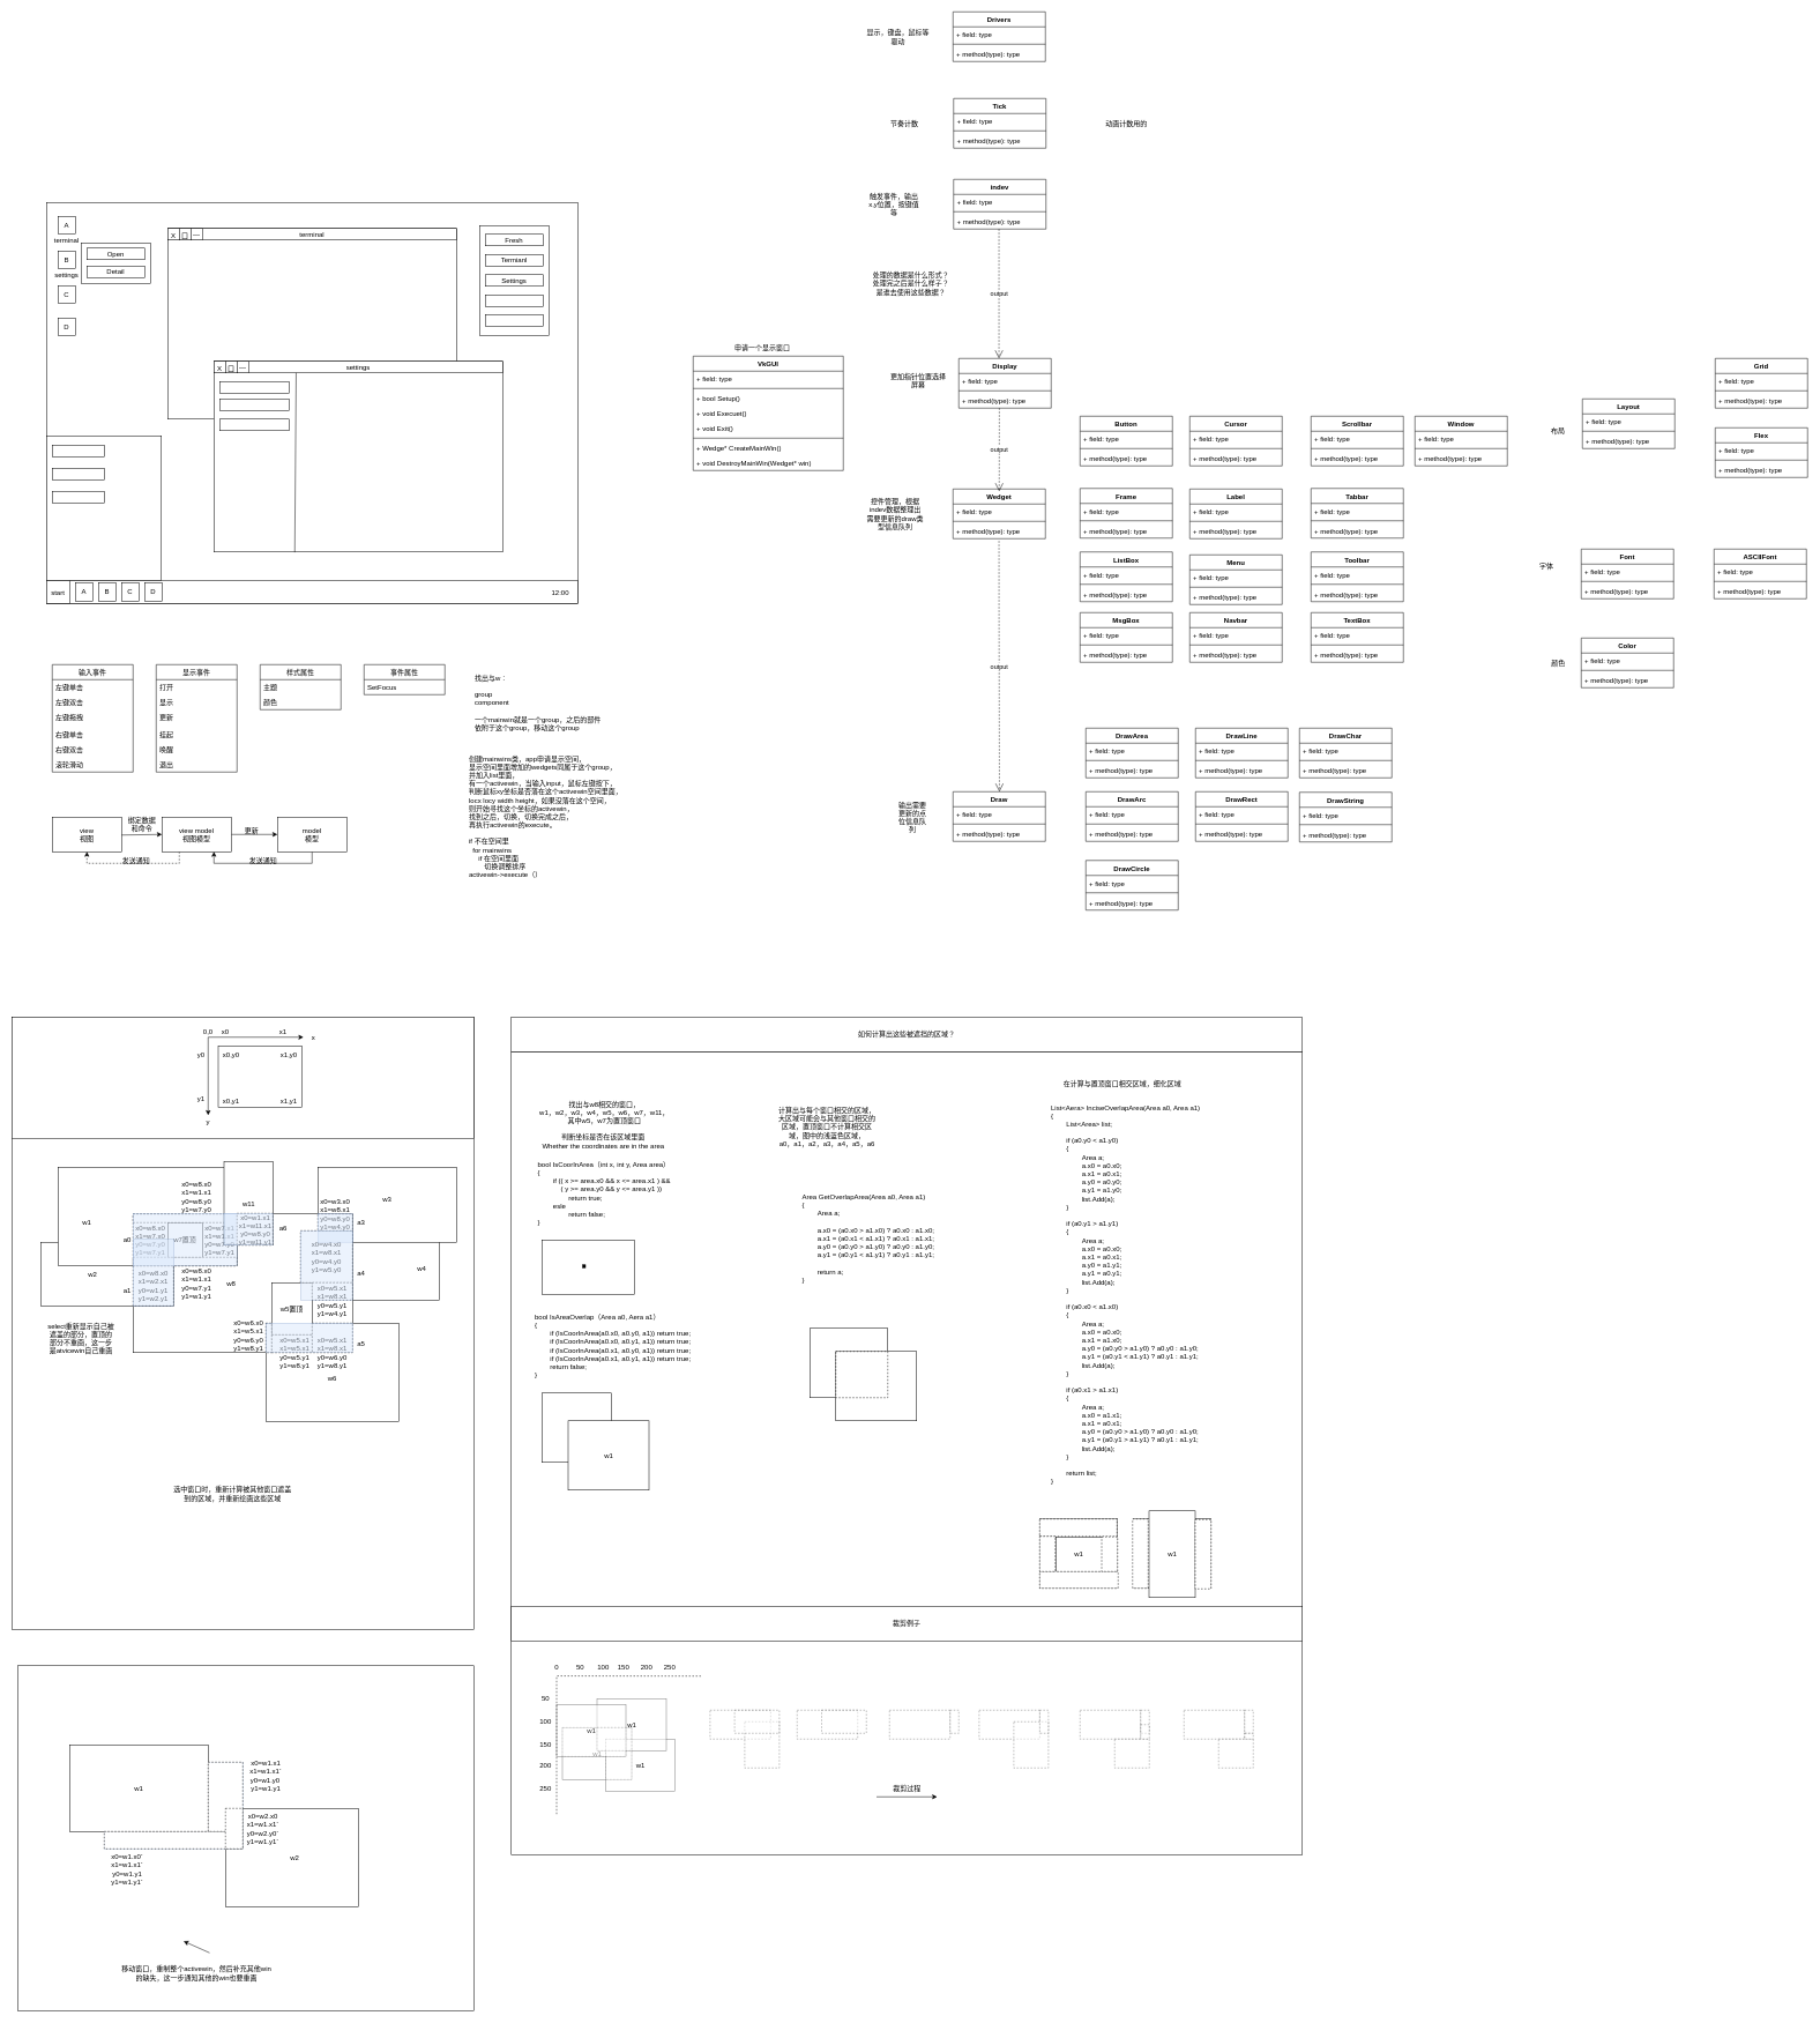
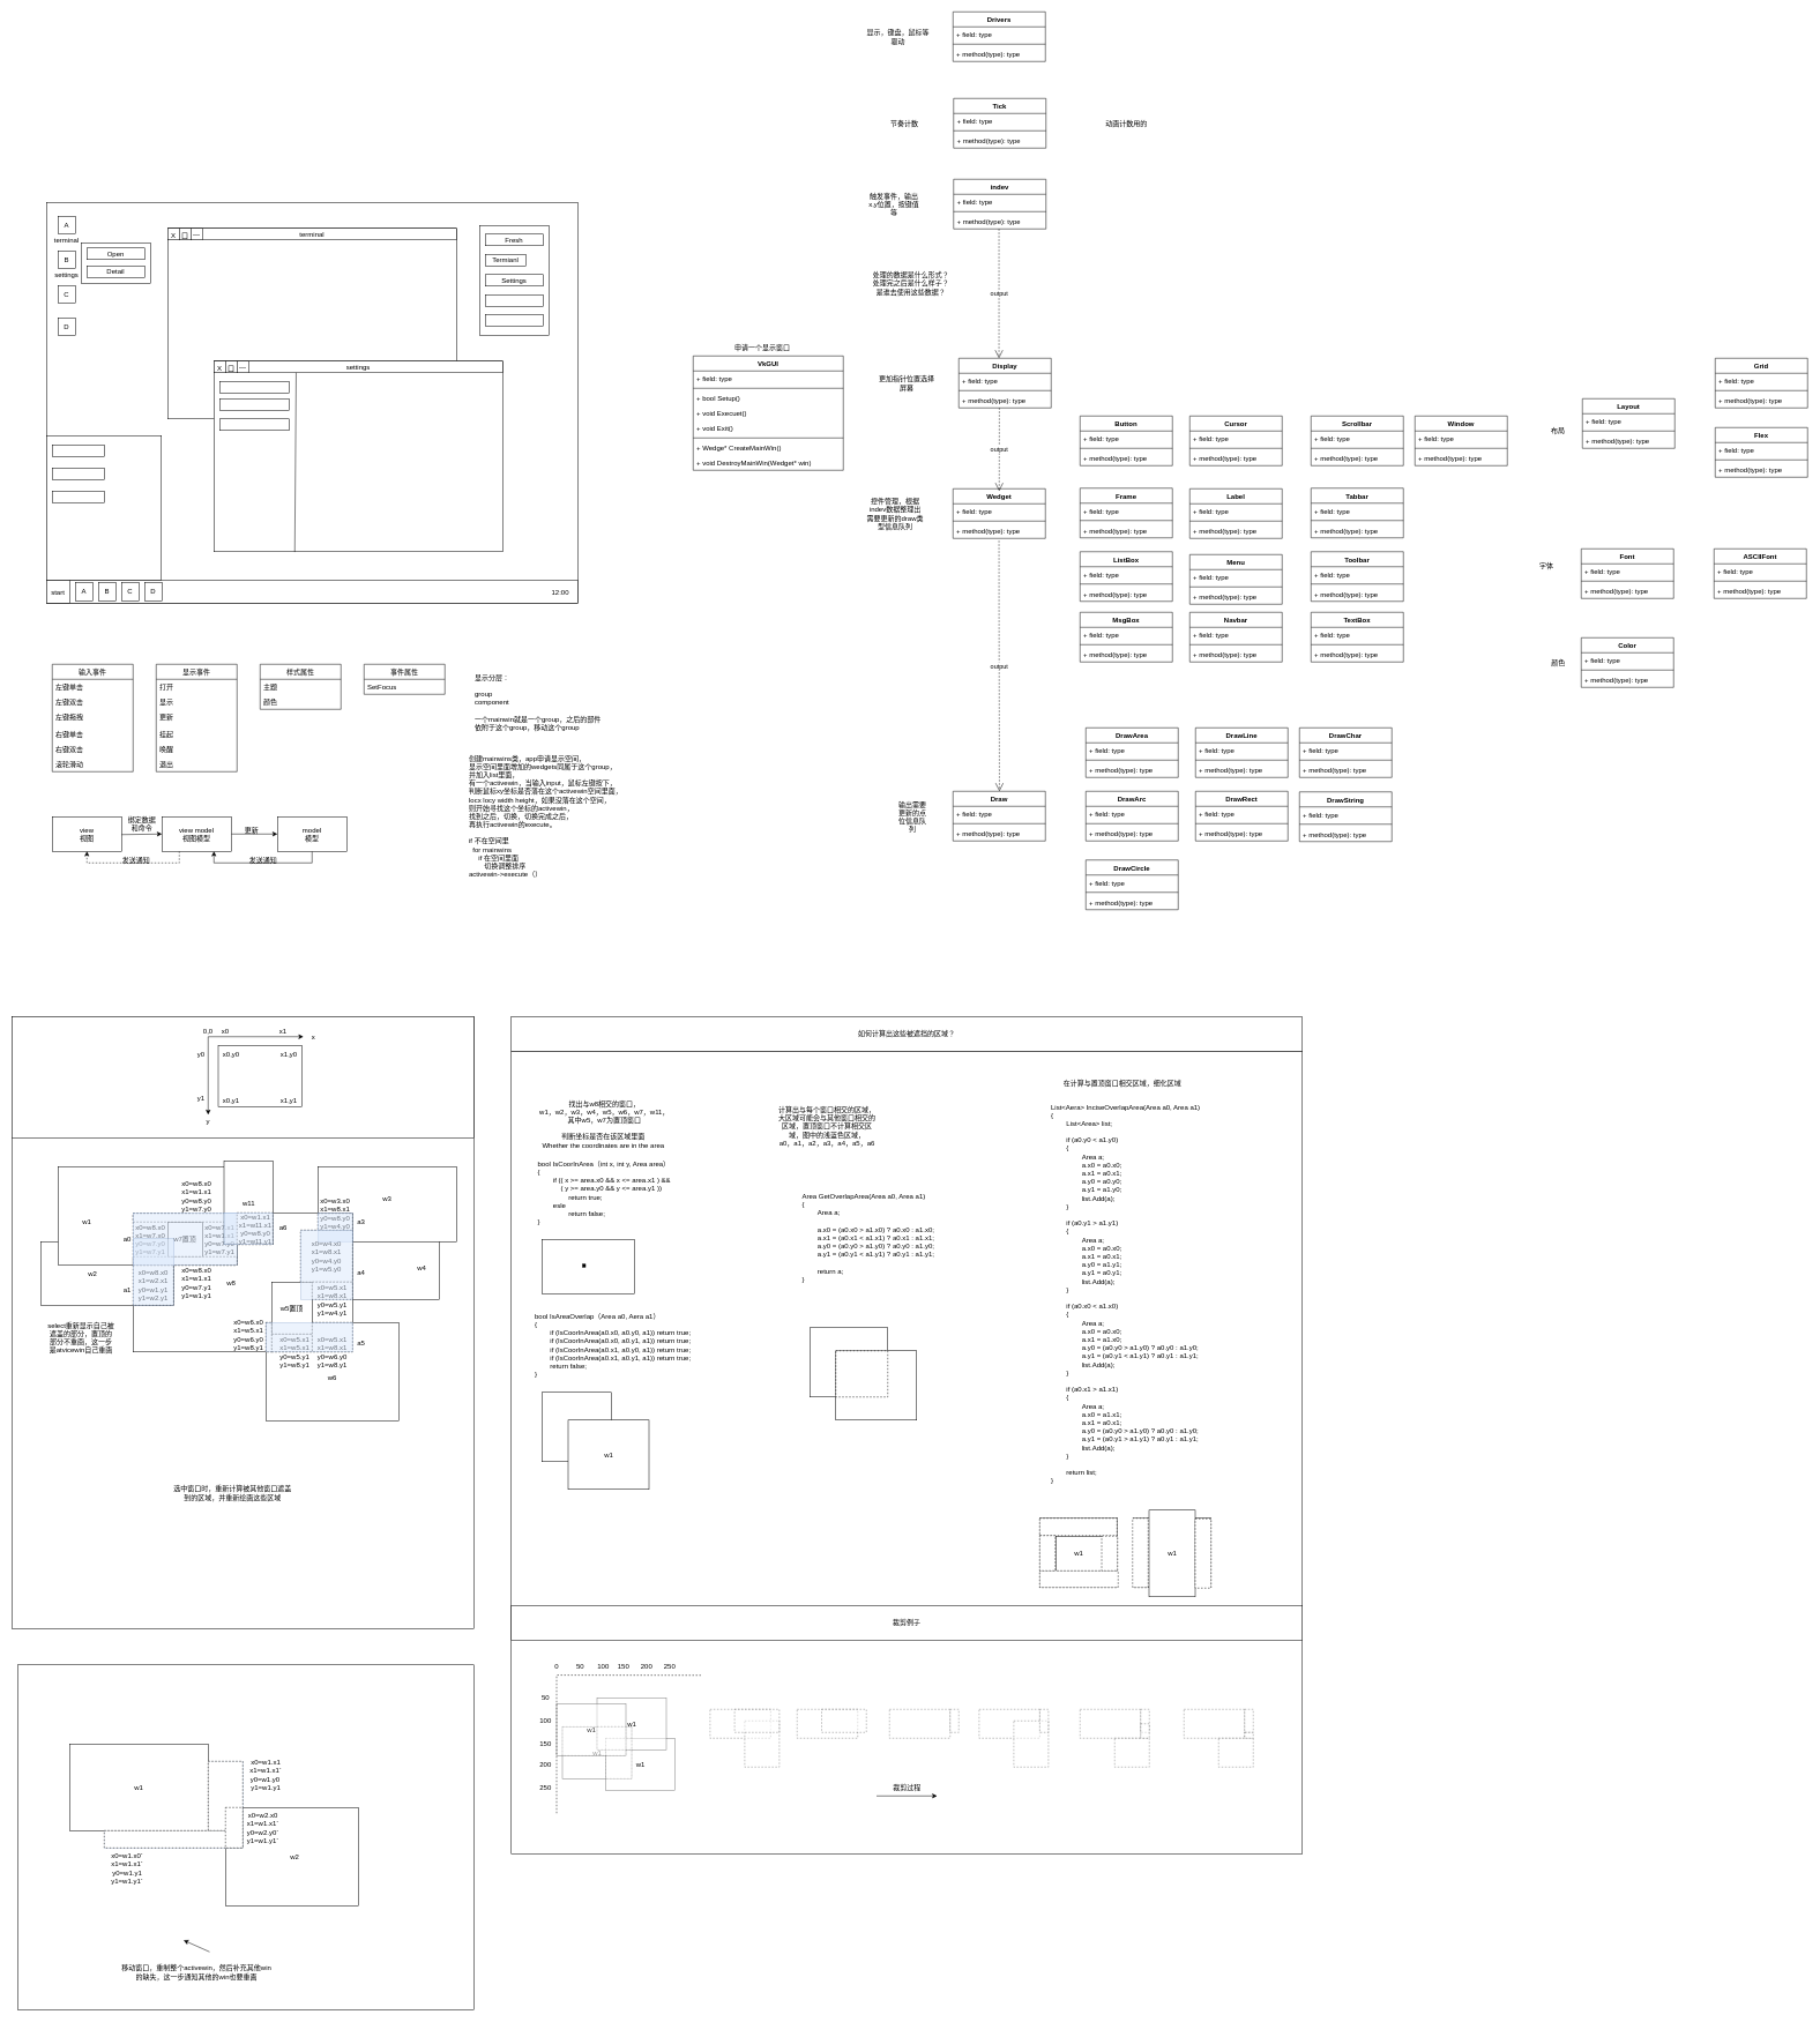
- <mxCell id="209" value="Termianl" style="rounded=0;whiteSpace=wrap;html=1;" parent="207" vertex="1"><mxGeometry x="10" y="50" width="100" height="20" as="geometry" /></mxCell>
+ <mxCell id="209" value="Termianl" style="rounded=0;whiteSpace=wrap;html=1;" parent="207" vertex="1"><mxGeometry x="10" y="50" width="70" height="20" as="geometry" /></mxCell>
- <mxCell id="314" value="更加指针位置选择屏幕" style="text;html=1;strokeColor=none;fillColor=none;align=center;verticalAlign=middle;whiteSpace=wrap;rounded=0;" parent="1" vertex="1"><mxGeometry x="1540" y="643" width="100" height="30" as="geometry" /></mxCell>
+ <mxCell id="314" value="更加指针位置选择屏幕" style="text;html=1;strokeColor=none;fillColor=none;align=center;verticalAlign=middle;whiteSpace=wrap;rounded=0;" parent="1" vertex="1"><mxGeometry x="1520" y="648" width="100" height="30" as="geometry" /></mxCell>
- <mxCell id="220" value="找出与w：&lt;br&gt;&lt;br&gt;group&lt;br&gt;component&lt;br&gt;&lt;br&gt;一个mainwin就是一个group，之后的部件依附于这个group，移动这个group" style="text;html=1;strokeColor=none;fillColor=none;align=left;verticalAlign=top;whiteSpace=wrap;rounded=0;labelPosition=center;verticalLabelPosition=middle;" parent="1" vertex="1"><mxGeometry y="1159" width="230" height="190" as="geometry" x="820" /></mxCell>
+ <mxCell id="220" value="显示分层：&lt;br&gt;&lt;br&gt;group&lt;br&gt;component&lt;br&gt;&lt;br&gt;一个mainwin就是一个group，之后的部件依附于这个group，移动这个group" style="text;html=1;strokeColor=none;fillColor=none;align=left;verticalAlign=top;whiteSpace=wrap;rounded=0;labelPosition=center;verticalLabelPosition=middle;" parent="1" vertex="1"><mxGeometry y="1159" width="230" height="190" as="geometry" x="820" /></mxCell>
